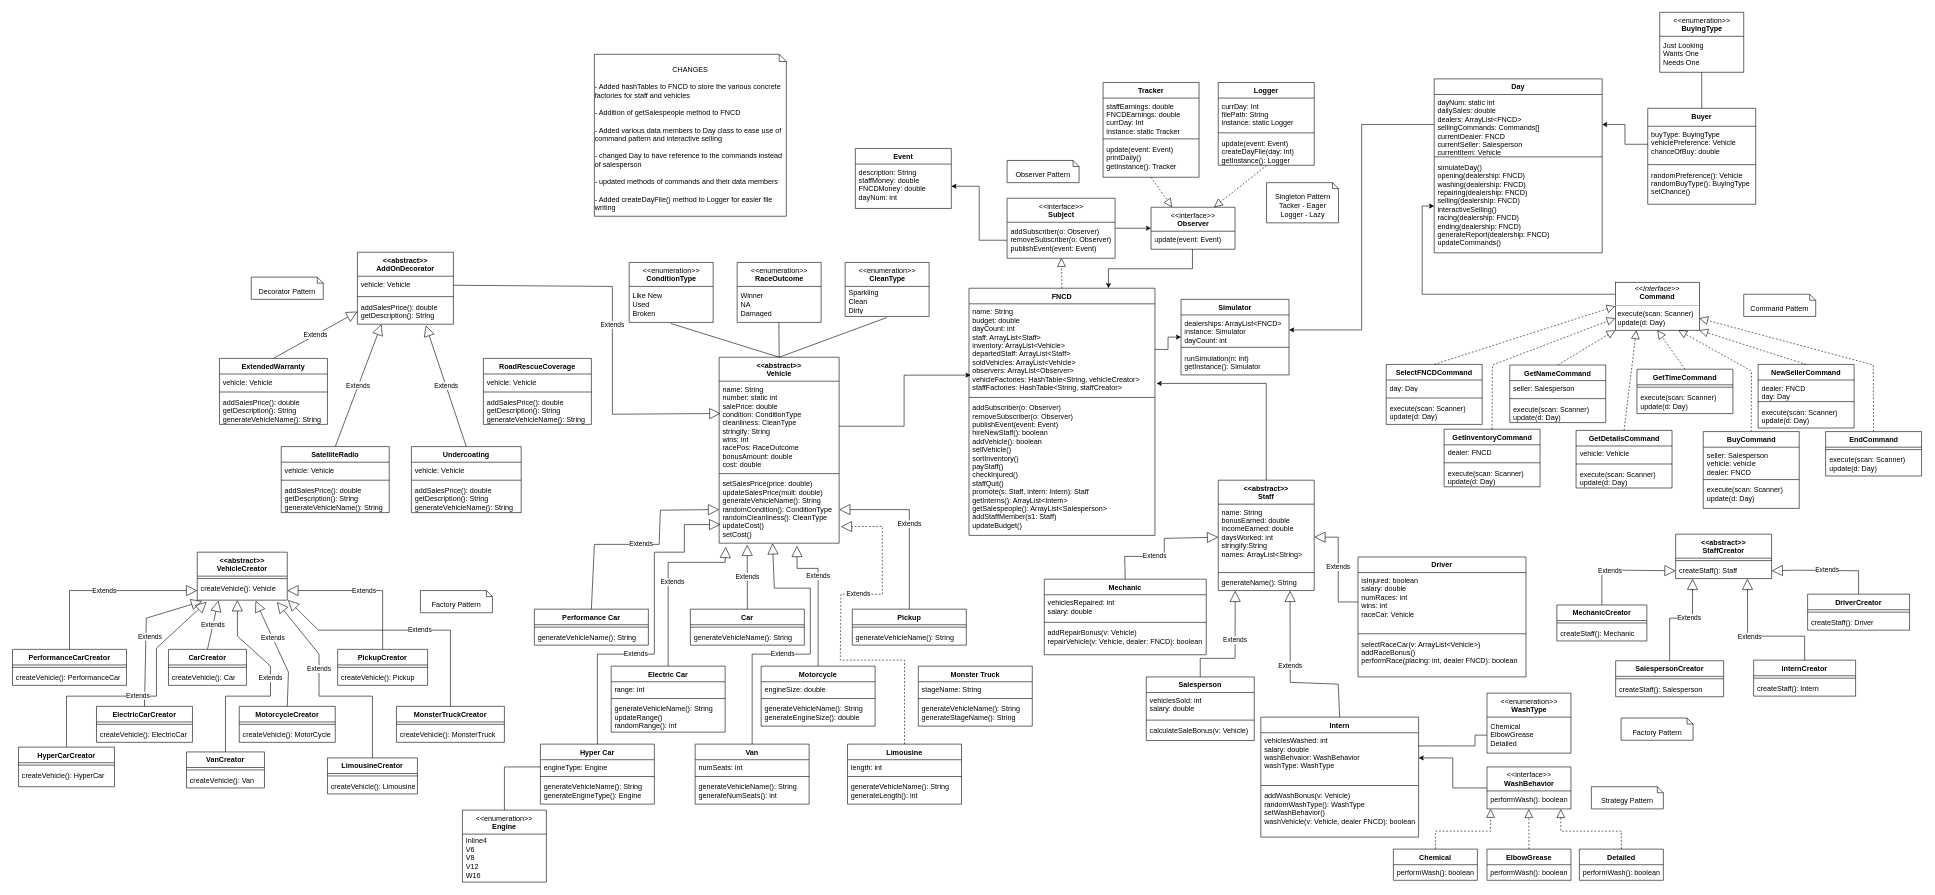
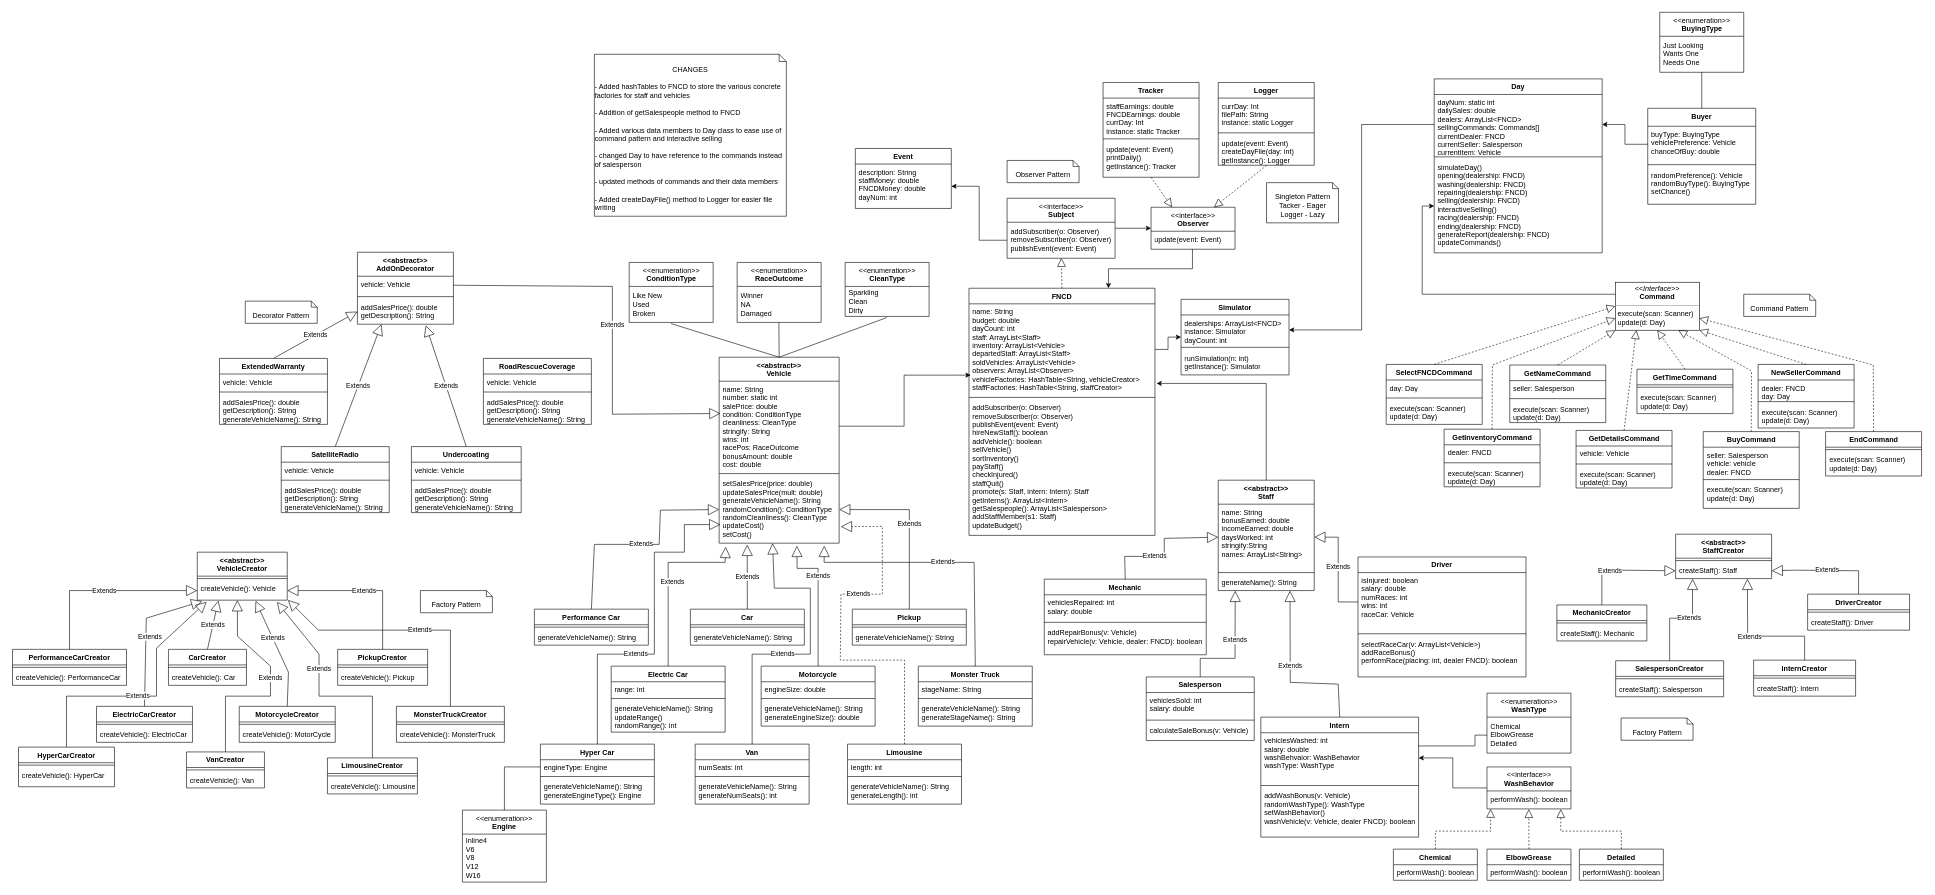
- <mxCell id="143" value="Decorator Pattern" style="shape=note2;boundedLbl=1;whiteSpace=wrap;html=1;size=10;verticalAlign=top;align=center;" parent="1" vertex="1"><mxGeometry x="418" y="461.5" width="120" height="37" as="geometry" /></mxCell>
+ <mxCell id="143" value="Decorator Pattern" style="shape=note2;boundedLbl=1;whiteSpace=wrap;html=1;size=10;verticalAlign=top;align=center;" parent="1" vertex="1"><mxGeometry x="408" y="501.5" width="120" height="37" as="geometry" /></mxCell>
+ <mxCell id="128" value="Extends" style="endArrow=block;endSize=16;endFill=0;html=1;rounded=0;exitX=0.5;exitY=0;exitDx=0;exitDy=0;entryX=0.876;entryY=1.039;entryDx=0;entryDy=0;entryPerimeter=0;" parent="1" source="55" target="23" edge="1"><mxGeometry width="160" relative="1" as="geometry"><mxPoint x="1398" y="1039" as="sourcePoint" /><mxPoint x="1400" y="892" as="targetPoint" /><Array as="points"><mxPoint x="1623" y="937" /><mxPoint x="1373" y="937" /></Array></mxGeometry></mxCell>
- <mxCell id="141" value="Strategy Pattern" style="shape=note2;boundedLbl=1;whiteSpace=wrap;html=1;size=10;verticalAlign=top;align=center;" parent="1" vertex="1"><mxGeometry x="2652" y="1311" width="120" height="37" as="geometry" /></mxCell>
